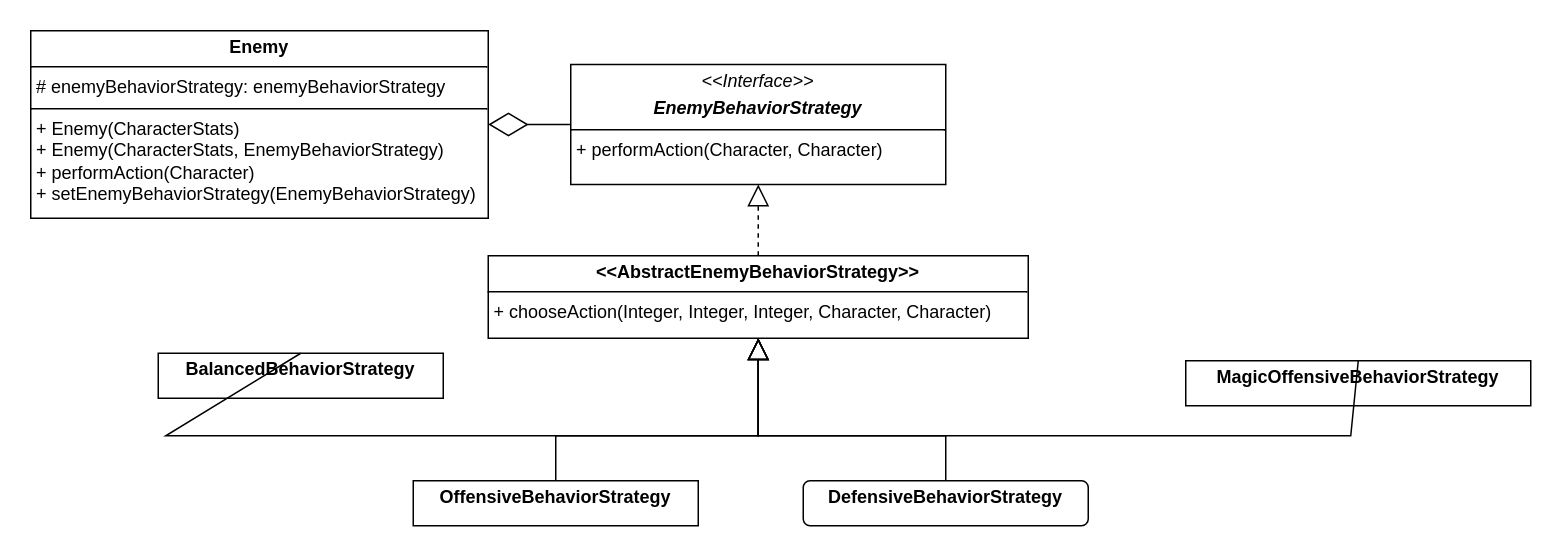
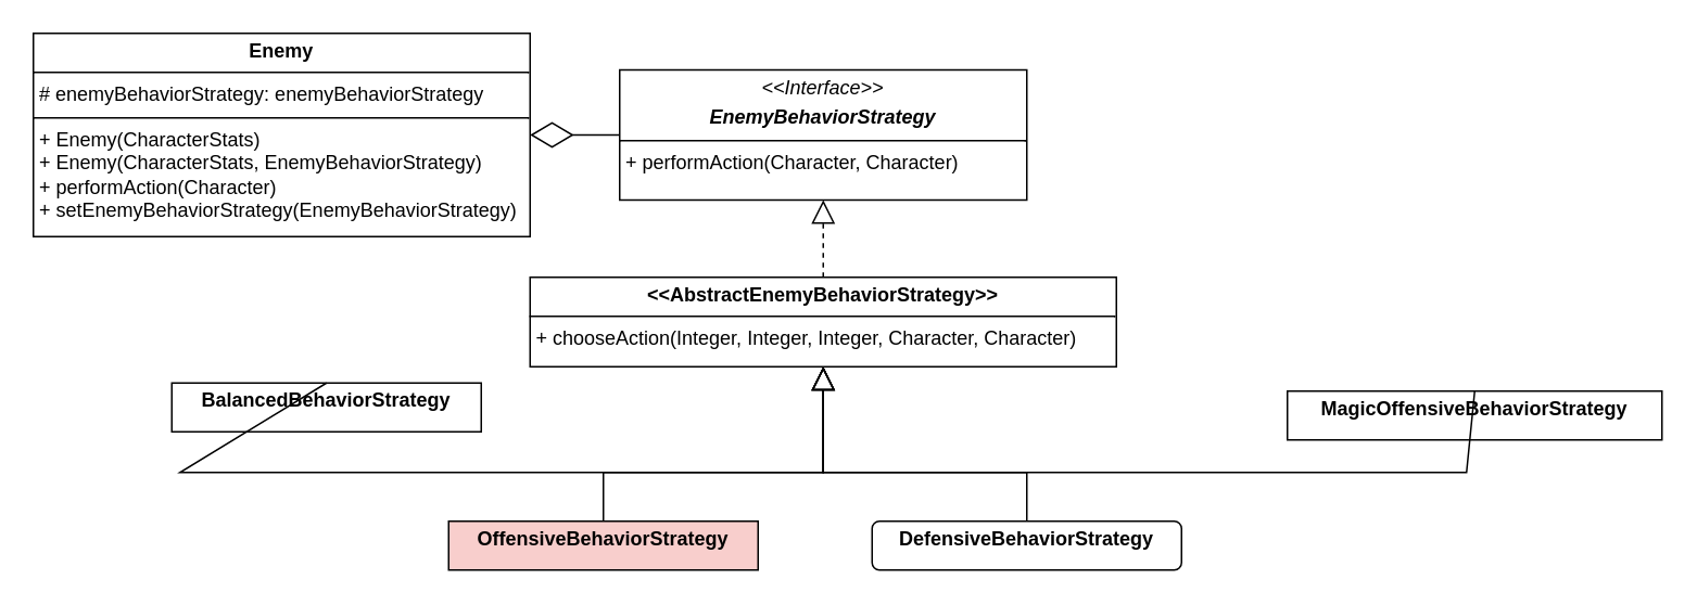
- <mxCell id="4" value="&lt;p style=&quot;margin:0px;margin-top:4px;text-align:center;&quot;&gt;&lt;b&gt;OffensiveBehaviorStrategy&lt;/b&gt;&lt;/p&gt;&lt;p style=&quot;margin:0px;margin-left:4px;&quot;&gt;&lt;br&gt;&lt;/p&gt;" style="verticalAlign=top;align=left;overflow=fill;html=1;whiteSpace=wrap;" parent="1" vertex="1"><mxGeometry x="275" y="320" width="190" height="30" as="geometry" /></mxCell>
+ <mxCell id="4" value="&lt;p style=&quot;margin:0px;margin-top:4px;text-align:center;&quot;&gt;&lt;b&gt;OffensiveBehaviorStrategy&lt;/b&gt;&lt;/p&gt;&lt;p style=&quot;margin:0px;margin-left:4px;&quot;&gt;&lt;br&gt;&lt;/p&gt;" style="verticalAlign=top;align=left;overflow=fill;html=1;whiteSpace=wrap;fillColor=#f8cecc;" parent="1" vertex="1"><mxGeometry x="275" y="320" width="190" height="30" as="geometry" /></mxCell>
